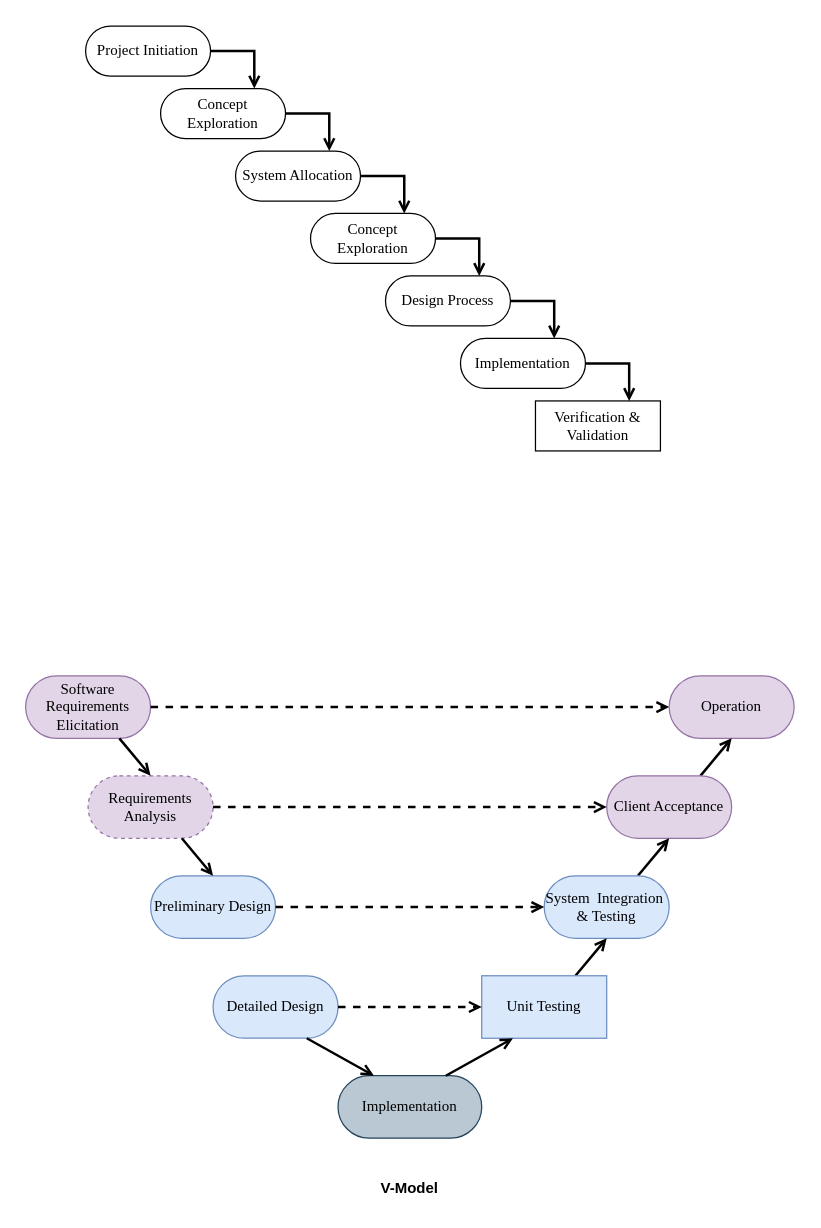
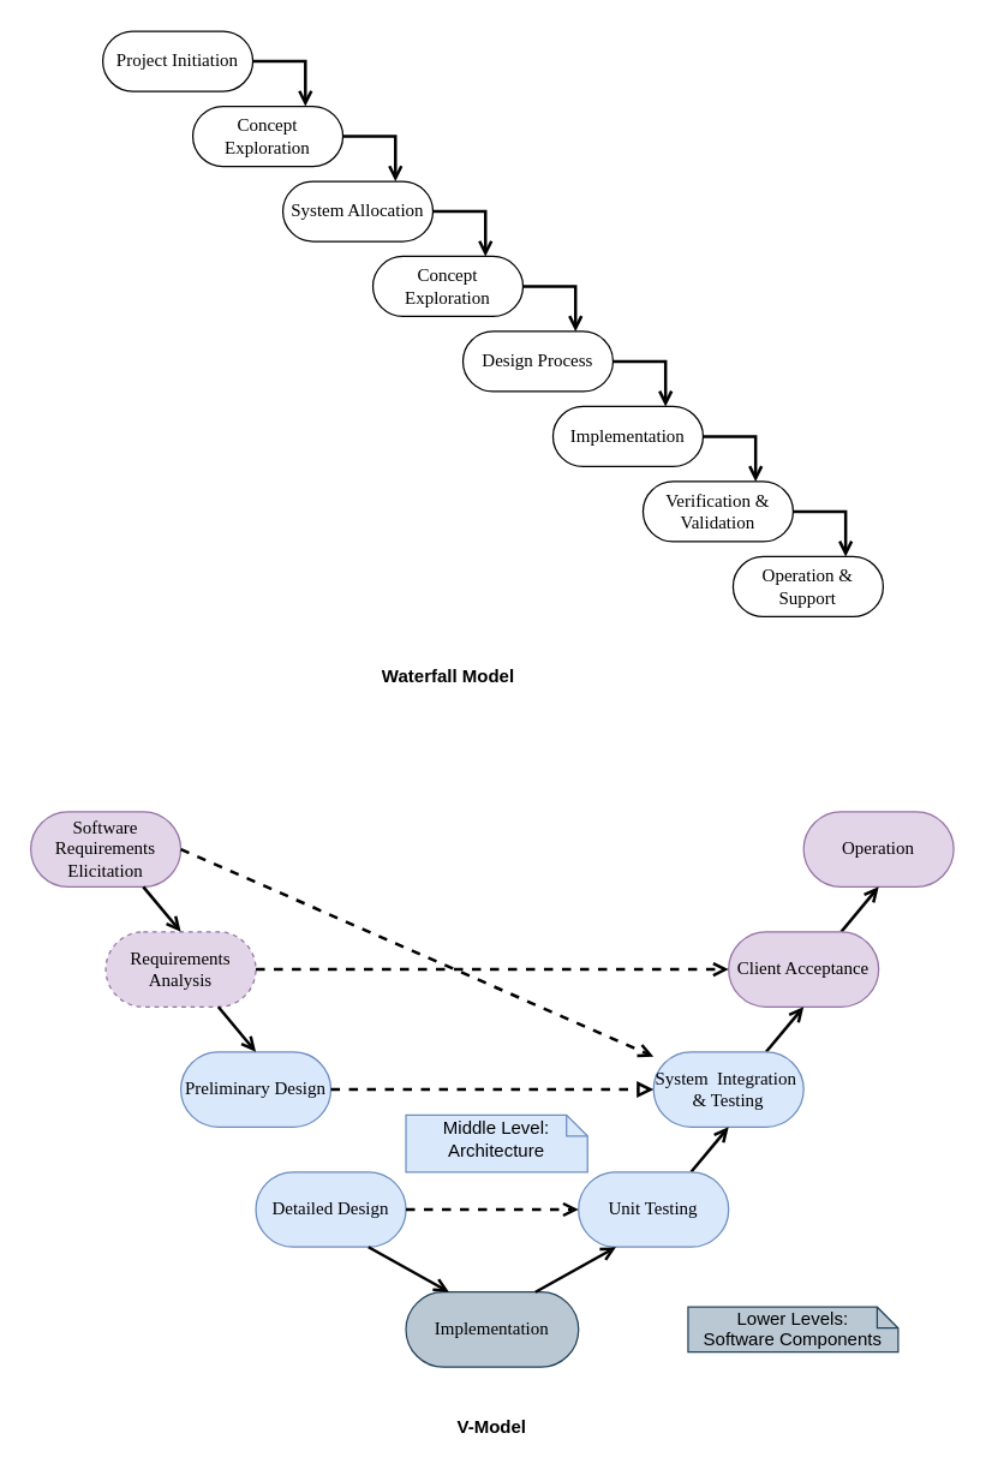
- <mxCell id="15" value="Verification &amp;amp; Validation" style="whiteSpace=wrap;html=1;shadow=0;comic=0;labelBackgroundColor=none;strokeColor=#000000;strokeWidth=1;fillColor=#ffffff;fontFamily=Verdana;fontSize=12;fontColor=#000000;align=center;arcSize=50;rounded=0;" vertex="1" parent="3"><mxGeometry x="360" y="300" width="100" height="40" as="geometry" /></mxCell>
+ <mxCell id="15" value="Verification &amp;amp; Validation" style="rounded=1;whiteSpace=wrap;html=1;shadow=0;comic=0;labelBackgroundColor=none;strokeColor=#000000;strokeWidth=1;fillColor=#ffffff;fontFamily=Verdana;fontSize=12;fontColor=#000000;align=center;arcSize=50;" vertex="1" parent="3"><mxGeometry x="360" y="300" width="100" height="40" as="geometry" /></mxCell>
+ <mxCell id="18" style="edgeStyle=orthogonalEdgeStyle;rounded=0;orthogonalLoop=1;jettySize=auto;html=1;exitX=1;exitY=0.5;exitDx=0;exitDy=0;entryX=0.75;entryY=0;entryDx=0;entryDy=0;strokeWidth=2;endArrow=open;endFill=0;" edge="1" parent="3" source="15" target="17"><mxGeometry relative="1" as="geometry" /></mxCell>
+ <mxCell id="17" value="Operation &amp;amp; Support" style="rounded=1;whiteSpace=wrap;html=1;shadow=0;comic=0;labelBackgroundColor=none;strokeColor=#000000;strokeWidth=1;fillColor=#ffffff;fontFamily=Verdana;fontSize=12;fontColor=#000000;align=center;arcSize=50;" vertex="1" parent="3"><mxGeometry x="420" y="350" width="100" height="40" as="geometry" /></mxCell>
+ <mxCell id="2" value="Waterfall Model" style="text;html=1;strokeColor=none;fillColor=none;align=center;verticalAlign=middle;whiteSpace=wrap;rounded=0;fontStyle=1" vertex="1" parent="1"><mxGeometry x="145.5" y="440" width="305" height="20" as="geometry" /></mxCell>
- <mxCell id="30" style="edgeStyle=none;rounded=0;orthogonalLoop=1;jettySize=auto;html=1;exitX=1;exitY=0.5;exitDx=0;exitDy=0;entryX=0;entryY=0.5;entryDx=0;entryDy=0;dashed=1;endArrow=open;endFill=0;strokeWidth=2;" edge="1" parent="20" source="21" target="29"><mxGeometry relative="1" as="geometry" /></mxCell>
+ <mxCell id="30" style="edgeStyle=none;rounded=0;orthogonalLoop=1;jettySize=auto;html=1;exitX=1;exitY=0.5;exitDx=0;exitDy=0;dashed=1;endArrow=open;endFill=0;strokeWidth=2;" edge="1" parent="20" source="21" target="35"><mxGeometry relative="1" as="geometry" /></mxCell>
- <mxCell id="36" style="edgeStyle=none;rounded=0;orthogonalLoop=1;jettySize=auto;html=1;exitX=1;exitY=0.5;exitDx=0;exitDy=0;entryX=0;entryY=0.5;entryDx=0;entryDy=0;dashed=1;endArrow=open;endFill=0;strokeWidth=2;" edge="1" parent="20" source="24" target="35"><mxGeometry relative="1" as="geometry" /></mxCell>
+ <mxCell id="36" style="edgeStyle=none;rounded=0;orthogonalLoop=1;jettySize=auto;html=1;exitX=1;exitY=0.5;exitDx=0;exitDy=0;entryX=0;entryY=0.5;entryDx=0;entryDy=0;dashed=1;endArrow=block;endFill=0;strokeWidth=2;" edge="1" parent="20" source="24" target="35"><mxGeometry relative="1" as="geometry" /></mxCell>
+ <mxCell id="42" value="&lt;div&gt;Middle Level:&lt;/div&gt;&lt;div&gt;Architecture&lt;br&gt;&lt;/div&gt;" style="shape=note;whiteSpace=wrap;html=1;size=14;verticalAlign=middle;align=center;spacingTop=-6;fillColor=#dae8fc;strokeColor=#6c8ebf;" vertex="1" parent="20"><mxGeometry x="250" y="202" width="121" height="38" as="geometry" /></mxCell>
- <mxCell id="38" value="Unit Testing" style="whiteSpace=wrap;html=1;shadow=0;comic=0;labelBackgroundColor=none;strokeColor=#6c8ebf;strokeWidth=1;fillColor=#dae8fc;fontFamily=Verdana;fontSize=12;align=center;arcSize=50;rounded=0;" vertex="1" parent="20"><mxGeometry x="365" y="240" width="100" height="50" as="geometry" /></mxCell>
+ <mxCell id="38" value="Unit Testing" style="rounded=1;whiteSpace=wrap;html=1;shadow=0;comic=0;labelBackgroundColor=none;strokeColor=#6c8ebf;strokeWidth=1;fillColor=#dae8fc;fontFamily=Verdana;fontSize=12;align=center;arcSize=50;" vertex="1" parent="20"><mxGeometry x="365" y="240" width="100" height="50" as="geometry" /></mxCell>
+ <mxCell id="41" value="&lt;div&gt;Lower Levels:&lt;/div&gt;&lt;div&gt;Software Components&lt;br&gt;&lt;/div&gt;" style="shape=note;whiteSpace=wrap;html=1;size=14;verticalAlign=top;align=center;spacingTop=-6;fillColor=#bac8d3;strokeColor=#23445d;" vertex="1" parent="20"><mxGeometry x="438" y="330" width="140" height="30" as="geometry" /></mxCell>
